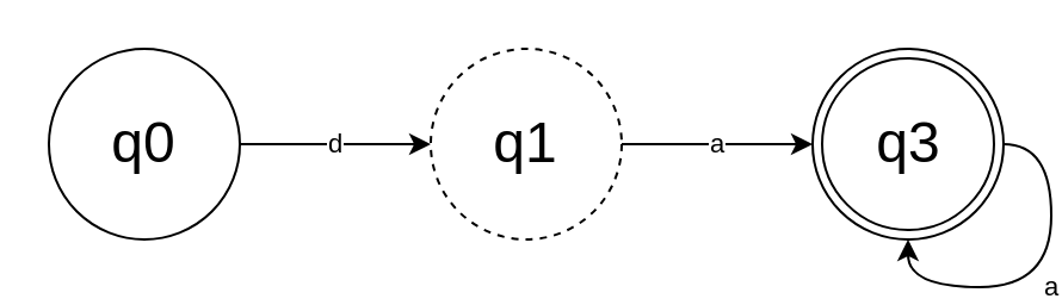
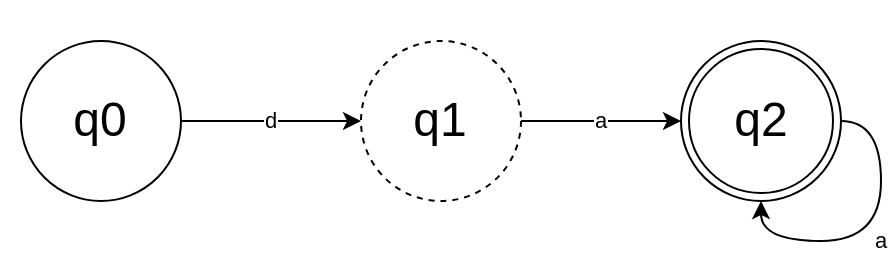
- <mxCell id="7" value="&lt;font style=&quot;font-size: 24px&quot;&gt;q0&lt;/font&gt;" style="ellipse;whiteSpace=wrap;html=1;aspect=fixed;" vertex="1" parent="1"><mxGeometry x="20" y="20" width="80" height="80" as="geometry" /></mxCell>
+ <mxCell id="7" value="&lt;font style=&quot;font-size: 24px&quot;&gt;q0&lt;/font&gt;" style="ellipse;whiteSpace=wrap;html=1;aspect=fixed;" vertex="1" parent="1"><mxGeometry x="10" y="20" width="80" height="80" as="geometry" /></mxCell>
- <mxCell id="4" value="&lt;font style=&quot;font-size: 24px&quot;&gt;q3&lt;/font&gt;" style="ellipse;html=1;shape=endState;aspect=fixed;" parent="1" vertex="1"><mxGeometry x="340" y="20" width="80" height="80" as="geometry" /></mxCell>
+ <mxCell id="4" value="&lt;font style=&quot;font-size: 24px&quot;&gt;q2&lt;/font&gt;" style="ellipse;html=1;shape=endState;aspect=fixed;" parent="1" vertex="1"><mxGeometry x="340" y="20" width="80" height="80" as="geometry" /></mxCell>
